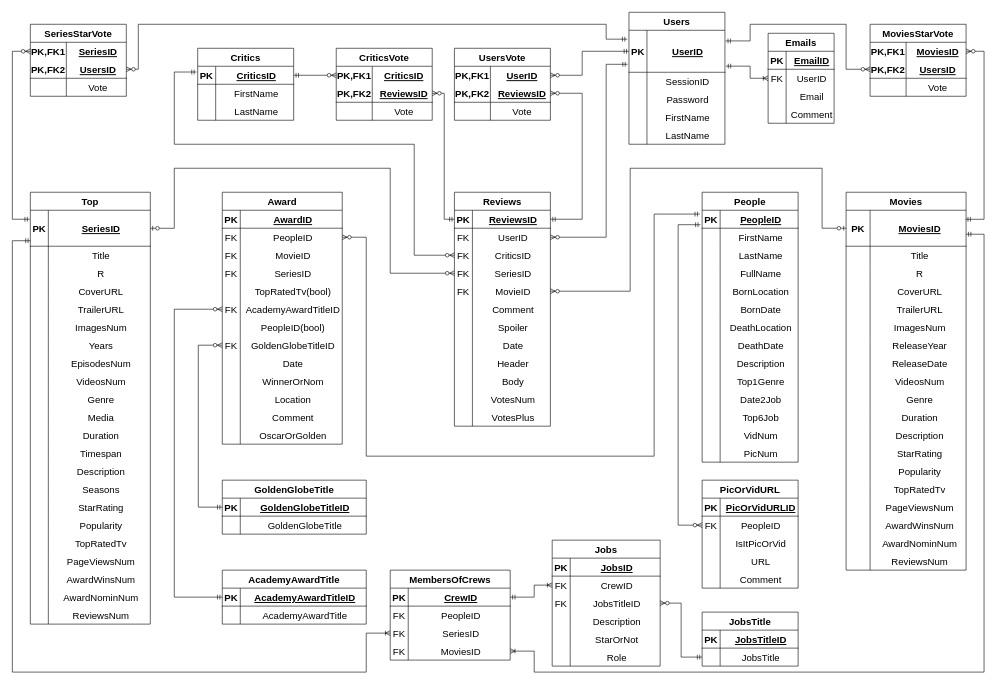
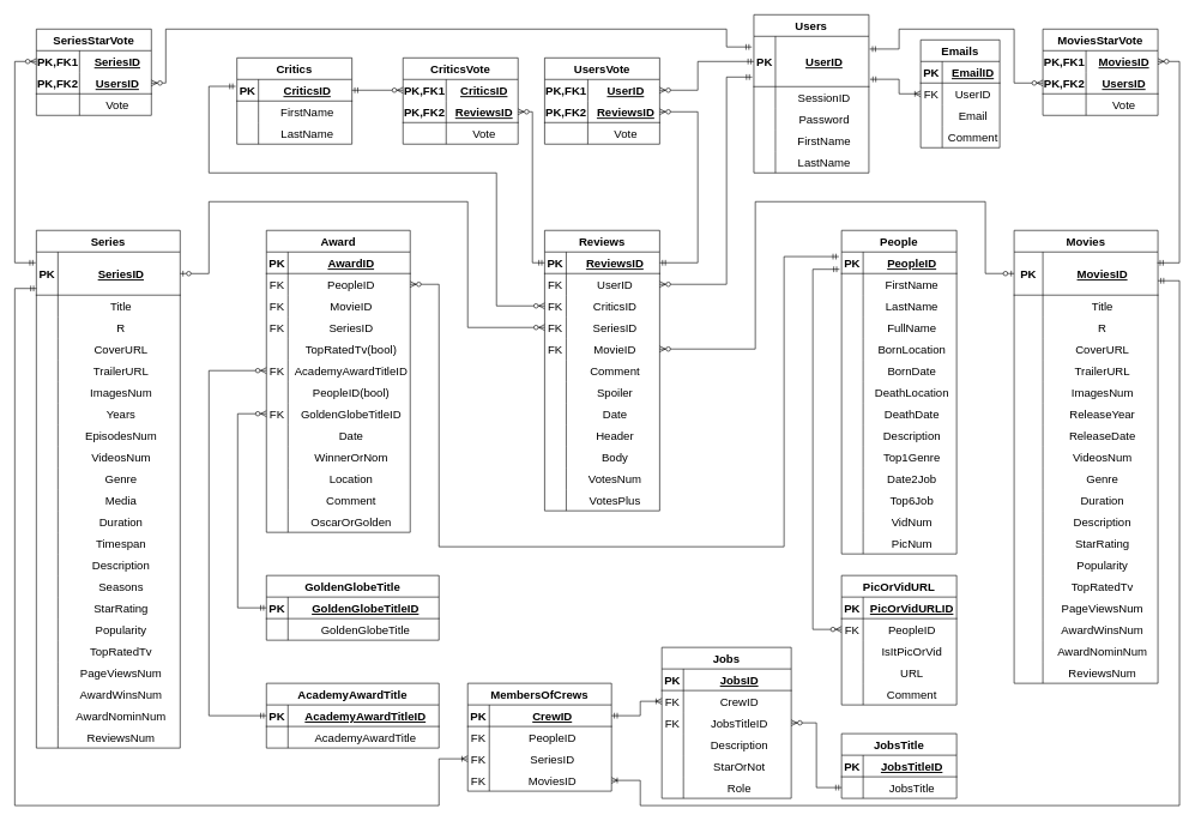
- <mxCell id="2" value="Top" style="shape=table;startSize=30;container=1;collapsible=1;childLayout=tableLayout;fixedRows=1;rowLines=0;fontStyle=1;align=center;resizeLast=1;fontSize=16;rounded=0;" parent="1" vertex="1"><mxGeometry x="50" y="320" width="200" height="720" as="geometry" /></mxCell>
+ <mxCell id="2" value="Series" style="shape=table;startSize=30;container=1;collapsible=1;childLayout=tableLayout;fixedRows=1;rowLines=0;fontStyle=1;align=center;resizeLast=1;fontSize=16;rounded=0;" parent="1" vertex="1"><mxGeometry x="50" y="320" width="200" height="720" as="geometry" /></mxCell>
